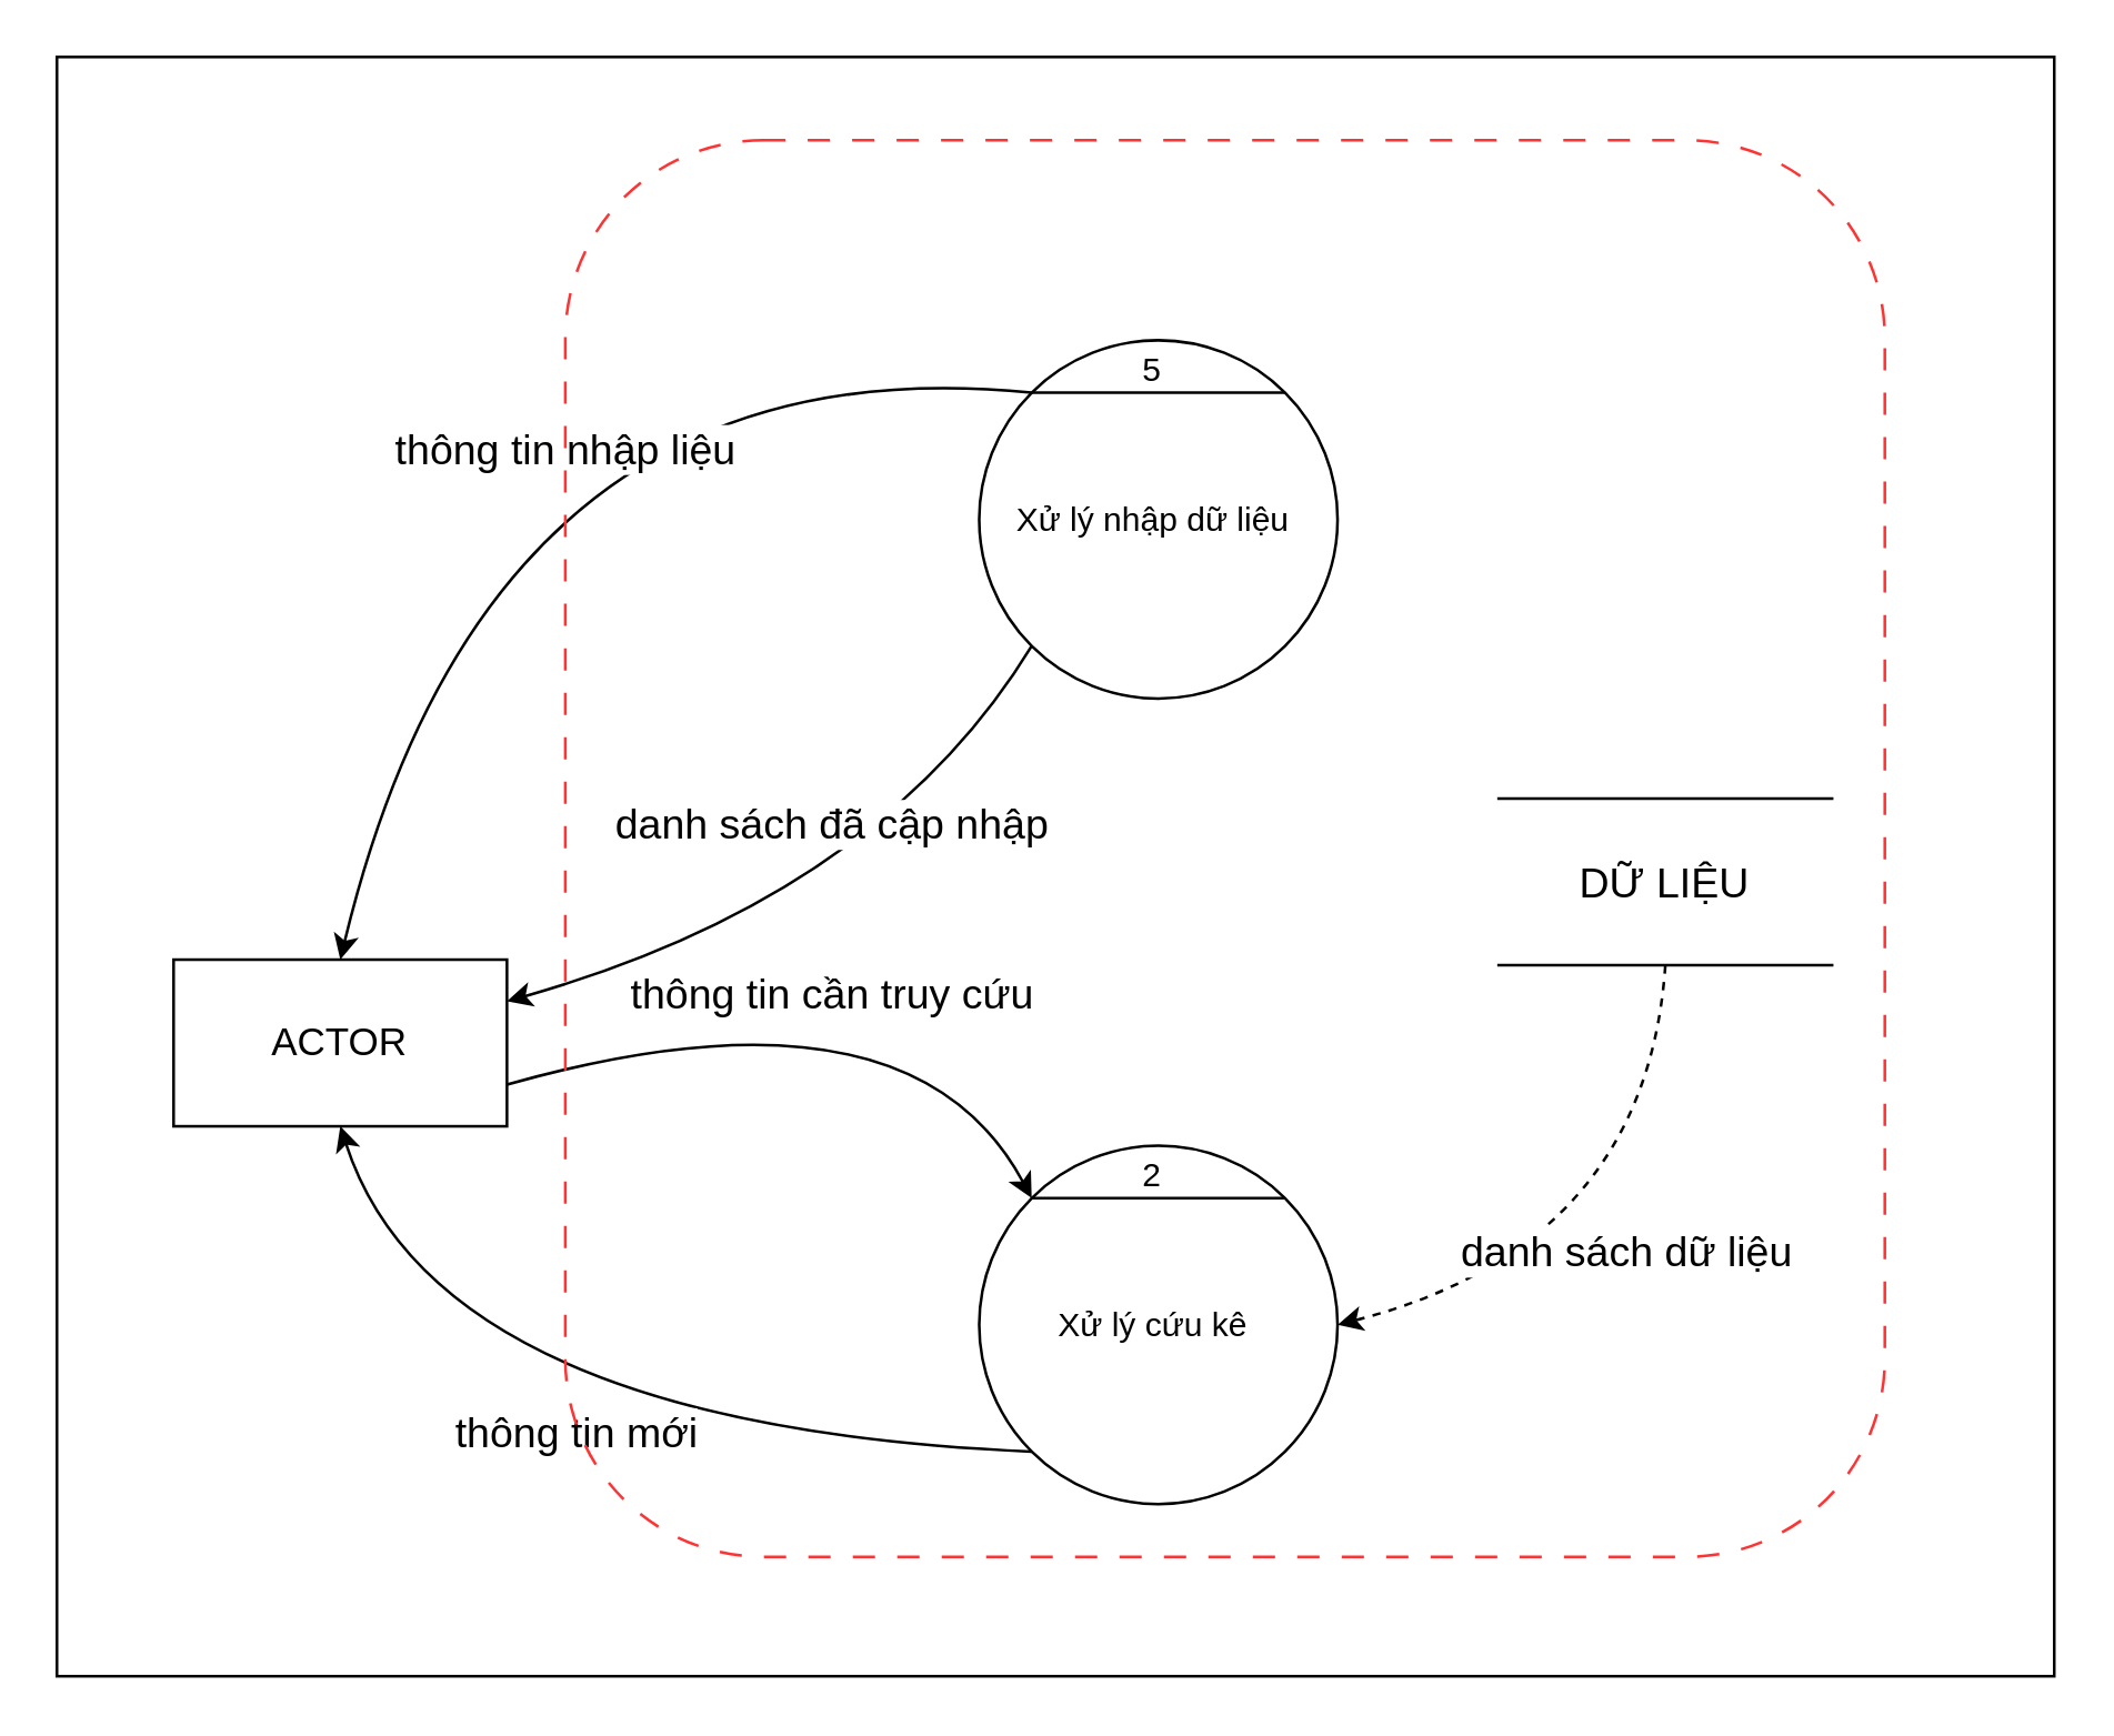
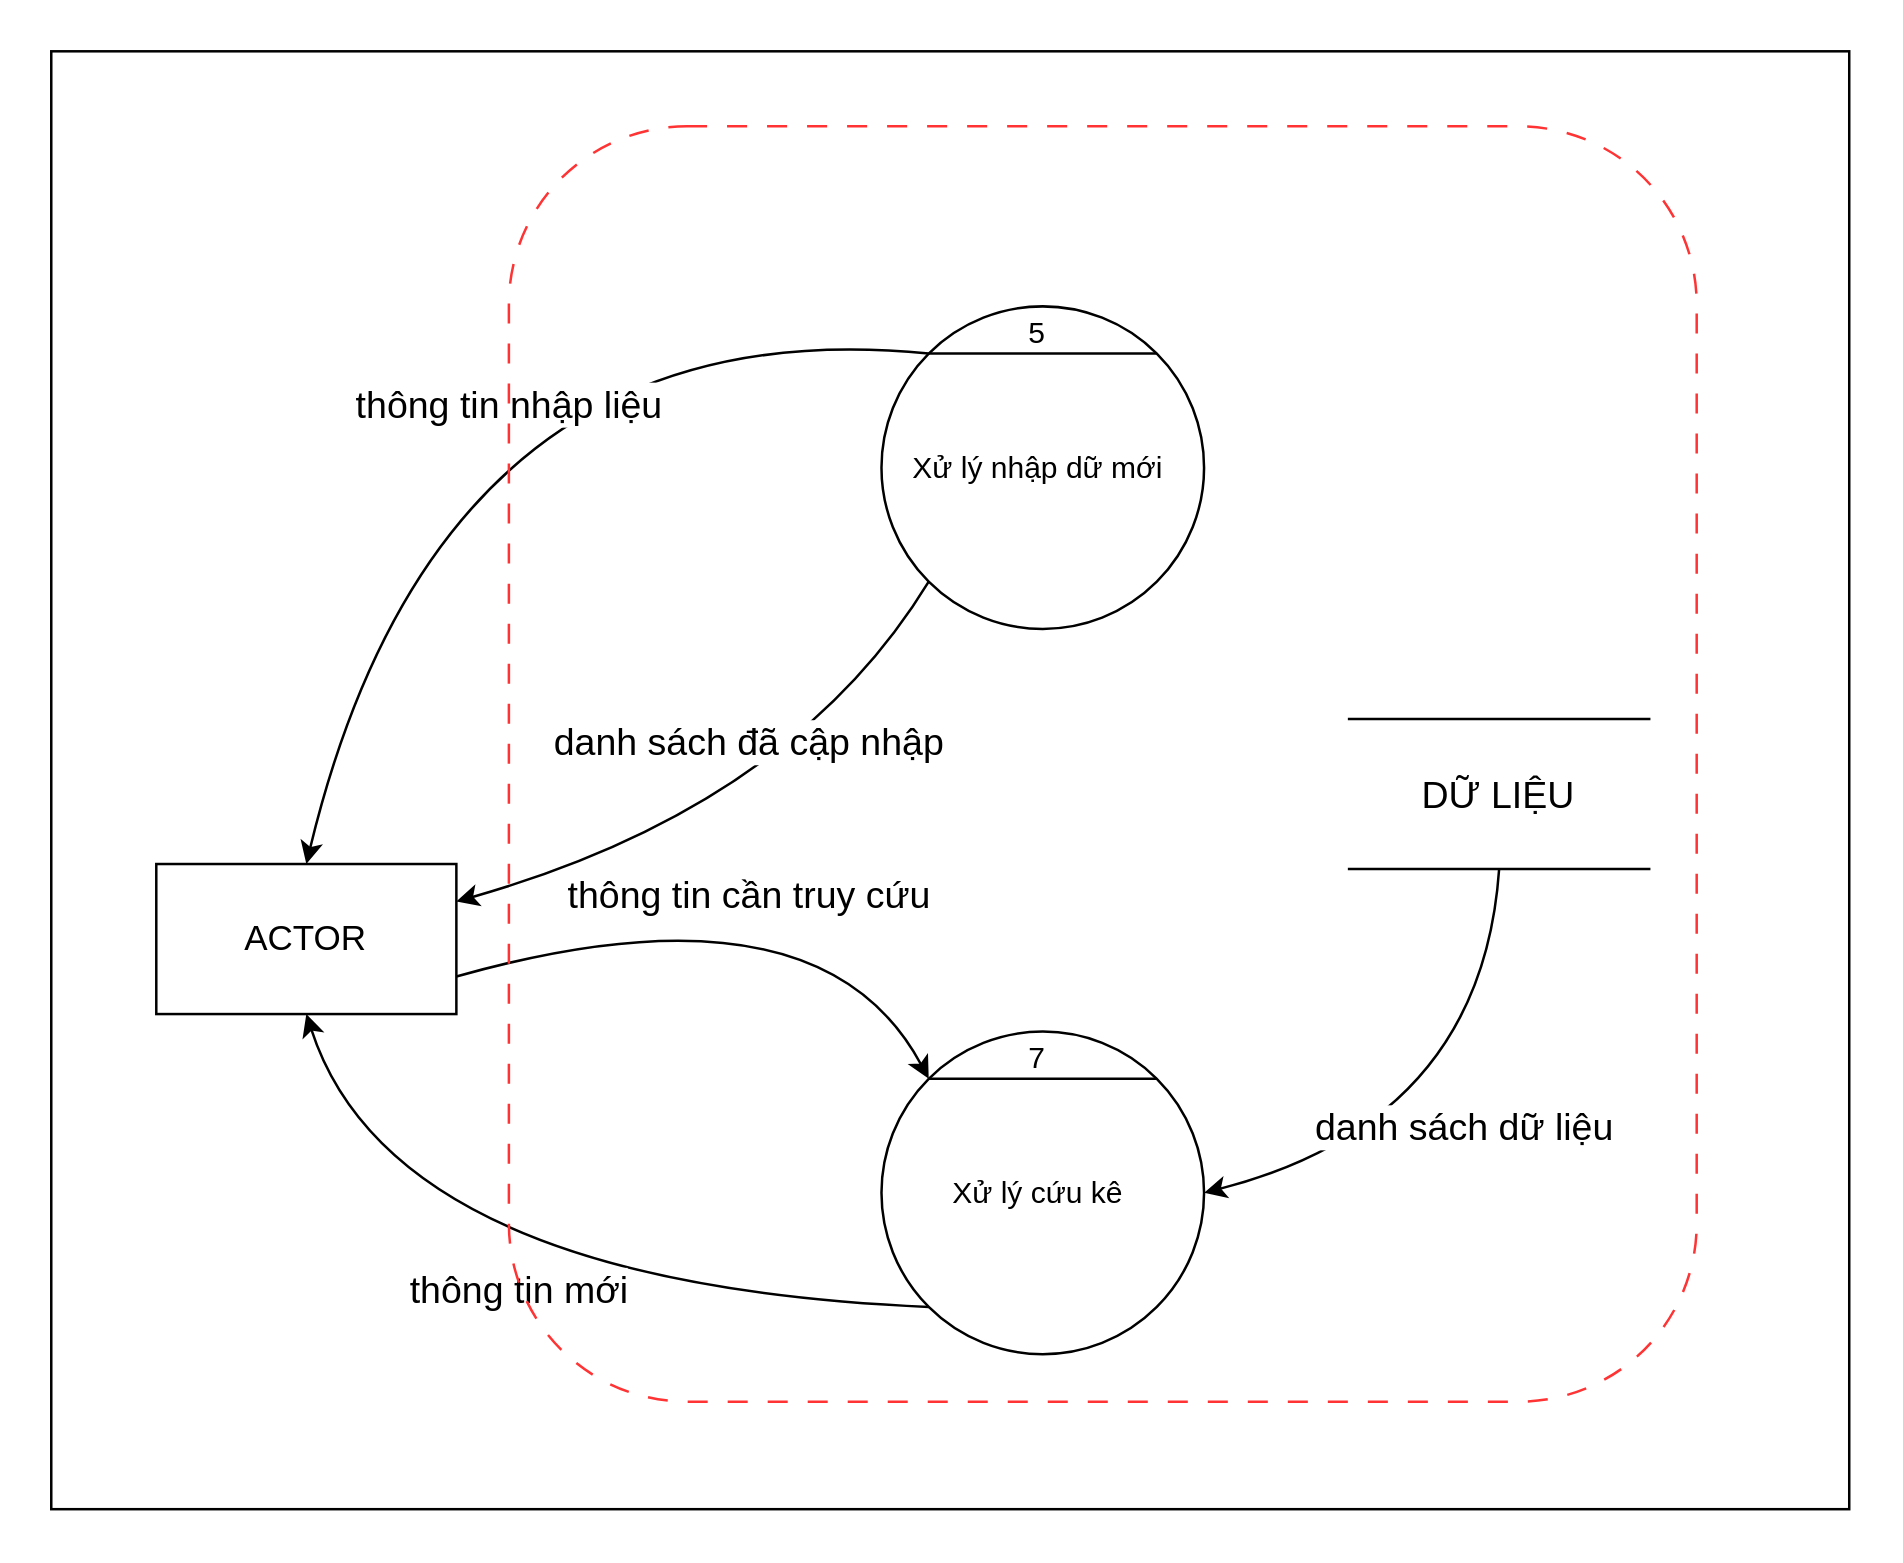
- <mxCell id="4" value="Xử lý nhập dữ liệu&amp;nbsp;" style="ellipse;whiteSpace=wrap;html=1;aspect=fixed;" vertex="1" parent="3"><mxGeometry y="2" width="129" height="129" as="geometry" /></mxCell>
+ <mxCell id="4" value="Xử lý nhập dữ mới&amp;nbsp;" style="ellipse;whiteSpace=wrap;html=1;aspect=fixed;" vertex="1" parent="3"><mxGeometry y="2" width="129" height="129" as="geometry" /></mxCell>
- <mxCell id="14" value="danh sách dữ liệu" style="curved=1;endArrow=classic;html=1;fontSize=15;entryX=1;entryY=0.5;entryDx=0;entryDy=0;exitX=0.5;exitY=1;exitDx=0;exitDy=0;dashed=1;" edge="1" parent="1" source="11" target="8"><mxGeometry width="50" height="50" relative="1" as="geometry"><mxPoint x="566.998" y="340.002" as="sourcePoint" /><mxPoint x="676.89" y="479.11" as="targetPoint" /><Array as="points"><mxPoint x="592" y="448" /></Array></mxGeometry></mxCell>
+ <mxCell id="14" value="danh sách dữ liệu" style="curved=1;endArrow=classic;html=1;fontSize=15;entryX=1;entryY=0.5;entryDx=0;entryDy=0;exitX=0.5;exitY=1;exitDx=0;exitDy=0;" edge="1" parent="1" source="11" target="8"><mxGeometry width="50" height="50" relative="1" as="geometry"><mxPoint x="566.998" y="340.002" as="sourcePoint" /><mxPoint x="676.89" y="479.11" as="targetPoint" /><Array as="points"><mxPoint x="592" y="448" /></Array></mxGeometry></mxCell>
- <mxCell id="9" value="2" style="text;html=1;align=center;verticalAlign=middle;resizable=0;points=[];autosize=1;strokeColor=none;fillColor=none;" vertex="1" parent="7"><mxGeometry x="49" width="25" height="26" as="geometry" /></mxCell>
+ <mxCell id="9" value="7" style="text;html=1;align=center;verticalAlign=middle;resizable=0;points=[];autosize=1;strokeColor=none;fillColor=none;" vertex="1" parent="7"><mxGeometry x="49" width="25" height="26" as="geometry" /></mxCell>
